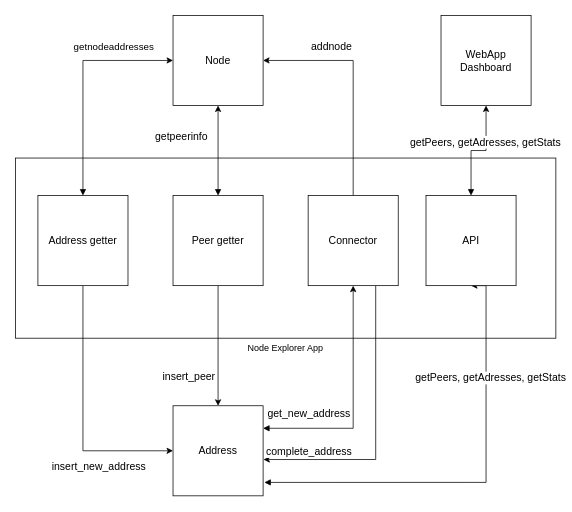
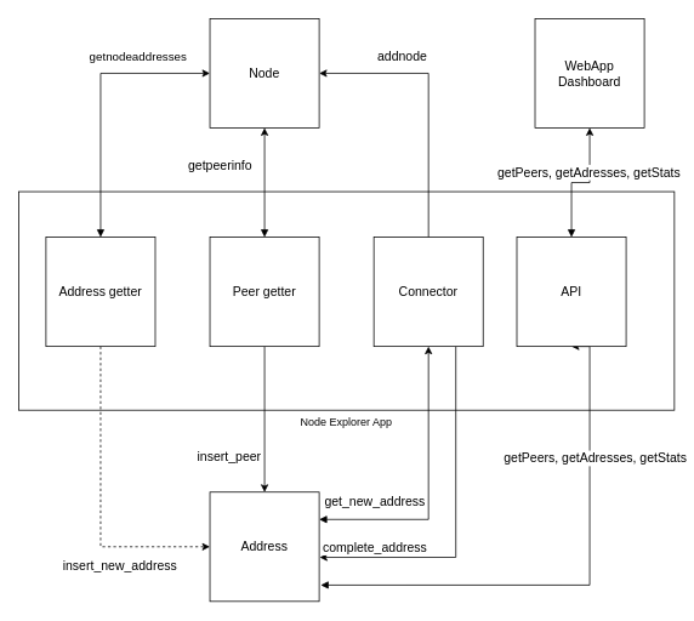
- <mxCell id="11" style="edgeStyle=orthogonalEdgeStyle;rounded=0;orthogonalLoop=1;jettySize=auto;html=1;exitX=0.5;exitY=1;exitDx=0;exitDy=0;entryX=0;entryY=0.5;entryDx=0;entryDy=0;fontSize=14;startArrow=none;startFill=0;" edge="1" parent="1" source="13" target="8"><mxGeometry relative="1" as="geometry" /></mxCell>
+ <mxCell id="11" style="edgeStyle=orthogonalEdgeStyle;rounded=0;orthogonalLoop=1;jettySize=auto;html=1;exitX=0.5;exitY=1;exitDx=0;exitDy=0;entryX=0;entryY=0.5;entryDx=0;entryDy=0;fontSize=14;startArrow=none;startFill=0;dashed=1;" edge="1" parent="1" source="13" target="8"><mxGeometry relative="1" as="geometry" /></mxCell>
